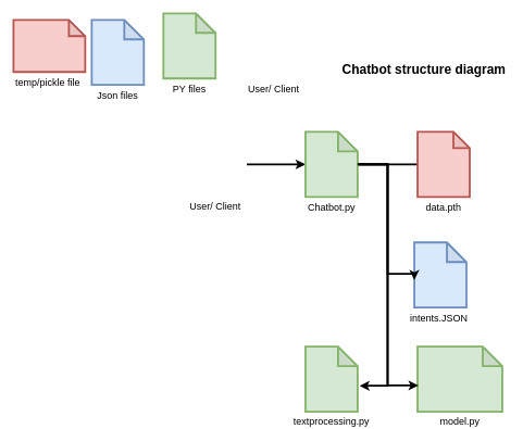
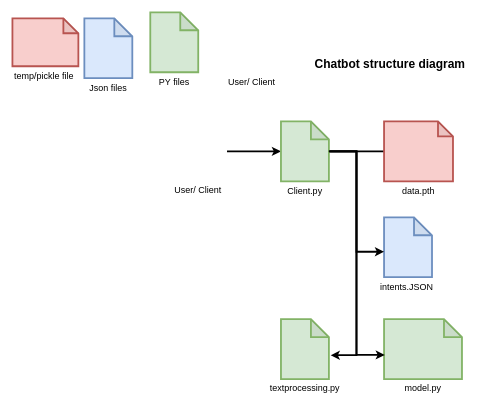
- <mxCell id="11" value="&lt;span style=&quot;font-size: 15px;&quot;&gt;data.pth&lt;/span&gt;" style="shape=note;whiteSpace=wrap;html=1;backgroundOutline=1;darkOpacity=0.05;fillColor=#f8cecc;strokeColor=#b85450;strokeWidth=3;align=center;labelPosition=center;verticalLabelPosition=bottom;verticalAlign=top;size=25;" vertex="1" parent="1"><mxGeometry x="640" y="202" width="80" height="100" as="geometry" /></mxCell>
+ <mxCell id="11" value="&lt;span style=&quot;font-size: 15px;&quot;&gt;data.pth&lt;/span&gt;" style="shape=note;whiteSpace=wrap;html=1;backgroundOutline=1;darkOpacity=0.05;fillColor=#f8cecc;strokeColor=#b85450;strokeWidth=3;align=center;labelPosition=center;verticalLabelPosition=bottom;verticalAlign=top;size=25;" vertex="1" parent="1"><mxGeometry x="640" y="202" width="115" height="100" as="geometry" /></mxCell>
- <mxCell id="10" value="&lt;span style=&quot;font-size: 15px;&quot;&gt;Chatbot.py&lt;/span&gt;" style="shape=note;whiteSpace=wrap;html=1;backgroundOutline=1;darkOpacity=0.05;fillColor=#d5e8d4;strokeColor=#82b366;strokeWidth=3;align=center;labelPosition=center;verticalLabelPosition=bottom;verticalAlign=top;" vertex="1" parent="1"><mxGeometry x="468" y="202" width="80" height="100" as="geometry" /></mxCell>
+ <mxCell id="10" value="&lt;span style=&quot;font-size: 15px;&quot;&gt;Client.py&lt;/span&gt;" style="shape=note;whiteSpace=wrap;html=1;backgroundOutline=1;darkOpacity=0.05;fillColor=#d5e8d4;strokeColor=#82b366;strokeWidth=3;align=center;labelPosition=center;verticalLabelPosition=bottom;verticalAlign=top;" vertex="1" parent="1"><mxGeometry x="468" y="202" width="80" height="100" as="geometry" /></mxCell>
- <mxCell id="12" value="&lt;span style=&quot;font-size: 15px;&quot;&gt;intents.JSON&amp;nbsp;&lt;/span&gt;" style="shape=note;whiteSpace=wrap;html=1;backgroundOutline=1;darkOpacity=0.05;fillColor=#dae8fc;strokeColor=#6c8ebf;strokeWidth=3;align=center;labelPosition=center;verticalLabelPosition=bottom;verticalAlign=top;" vertex="1" parent="1"><mxGeometry x="635" y="372" width="80" height="100" as="geometry" /></mxCell>
+ <mxCell id="12" value="&lt;span style=&quot;font-size: 15px;&quot;&gt;intents.JSON&amp;nbsp;&lt;/span&gt;" style="shape=note;whiteSpace=wrap;html=1;backgroundOutline=1;darkOpacity=0.05;fillColor=#dae8fc;strokeColor=#6c8ebf;strokeWidth=3;align=center;labelPosition=center;verticalLabelPosition=bottom;verticalAlign=top;" vertex="1" parent="1"><mxGeometry x="640" y="362" width="80" height="100" as="geometry" /></mxCell>
